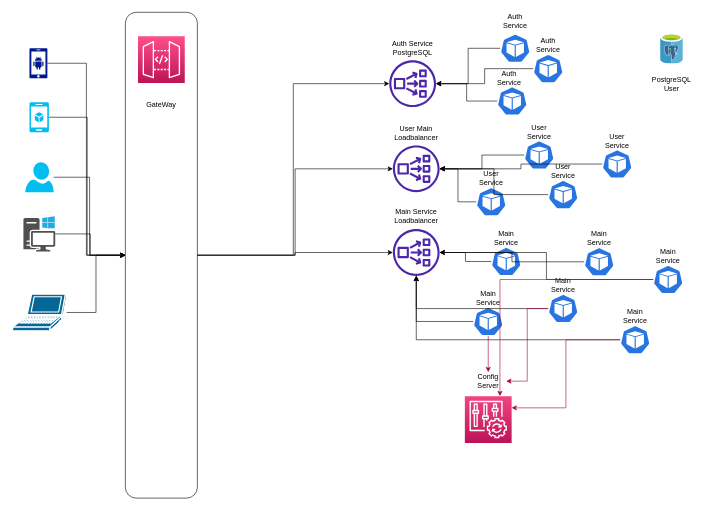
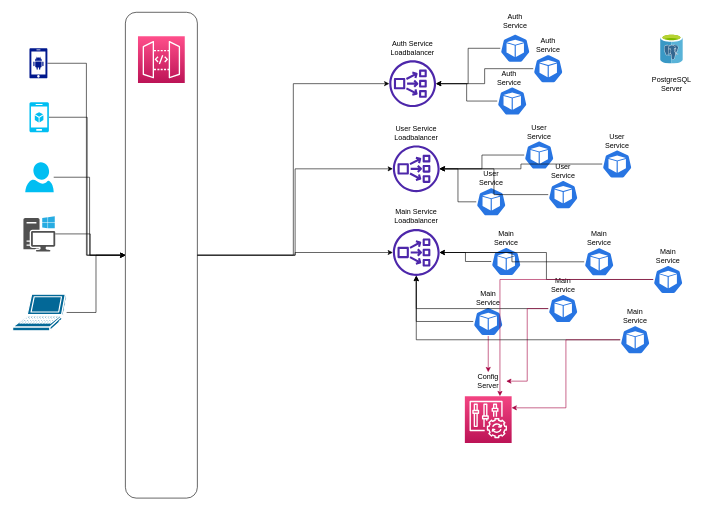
- <mxCell id="18" value="Auth Service PostgreSQL" style="text;html=1;strokeColor=none;fillColor=none;align=center;verticalAlign=middle;whiteSpace=wrap;rounded=0;" vertex="1" parent="1"><mxGeometry x="642" y="50" width="90" height="60" as="geometry" /></mxCell>
+ <mxCell id="18" value="Auth Service Loadbalancer" style="text;html=1;strokeColor=none;fillColor=none;align=center;verticalAlign=middle;whiteSpace=wrap;rounded=0;" vertex="1" parent="1"><mxGeometry x="642" y="50" width="90" height="60" as="geometry" /></mxCell>
- <mxCell id="72" value="PostgreSQL&lt;br&gt;User" style="text;html=1;strokeColor=none;fillColor=none;align=center;verticalAlign=middle;whiteSpace=wrap;rounded=0;" vertex="1" parent="1"><mxGeometry x="1089" y="124" width="60" height="30" as="geometry" /></mxCell>
+ <mxCell id="72" value="PostgreSQL&lt;br&gt;Server" style="text;html=1;strokeColor=none;fillColor=none;align=center;verticalAlign=middle;whiteSpace=wrap;rounded=0;" vertex="1" parent="1"><mxGeometry x="1089" y="124" width="60" height="30" as="geometry" /></mxCell>
- <mxCell id="6" value="GateWay" style="text;html=1;strokeColor=none;fillColor=none;align=center;verticalAlign=middle;whiteSpace=wrap;rounded=0;" vertex="1" parent="3"><mxGeometry x="30" y="140" width="60" height="30" as="geometry" /></mxCell>
- <mxCell id="20" value="User Main Loadbalancer" style="text;html=1;strokeColor=none;fillColor=none;align=center;verticalAlign=middle;whiteSpace=wrap;rounded=0;" vertex="1" parent="1"><mxGeometry x="648" y="192" width="90" height="60" as="geometry" /></mxCell>
+ <mxCell id="20" value="User Service Loadbalancer" style="text;html=1;strokeColor=none;fillColor=none;align=center;verticalAlign=middle;whiteSpace=wrap;rounded=0;" vertex="1" parent="1"><mxGeometry x="648" y="192" width="90" height="60" as="geometry" /></mxCell>
